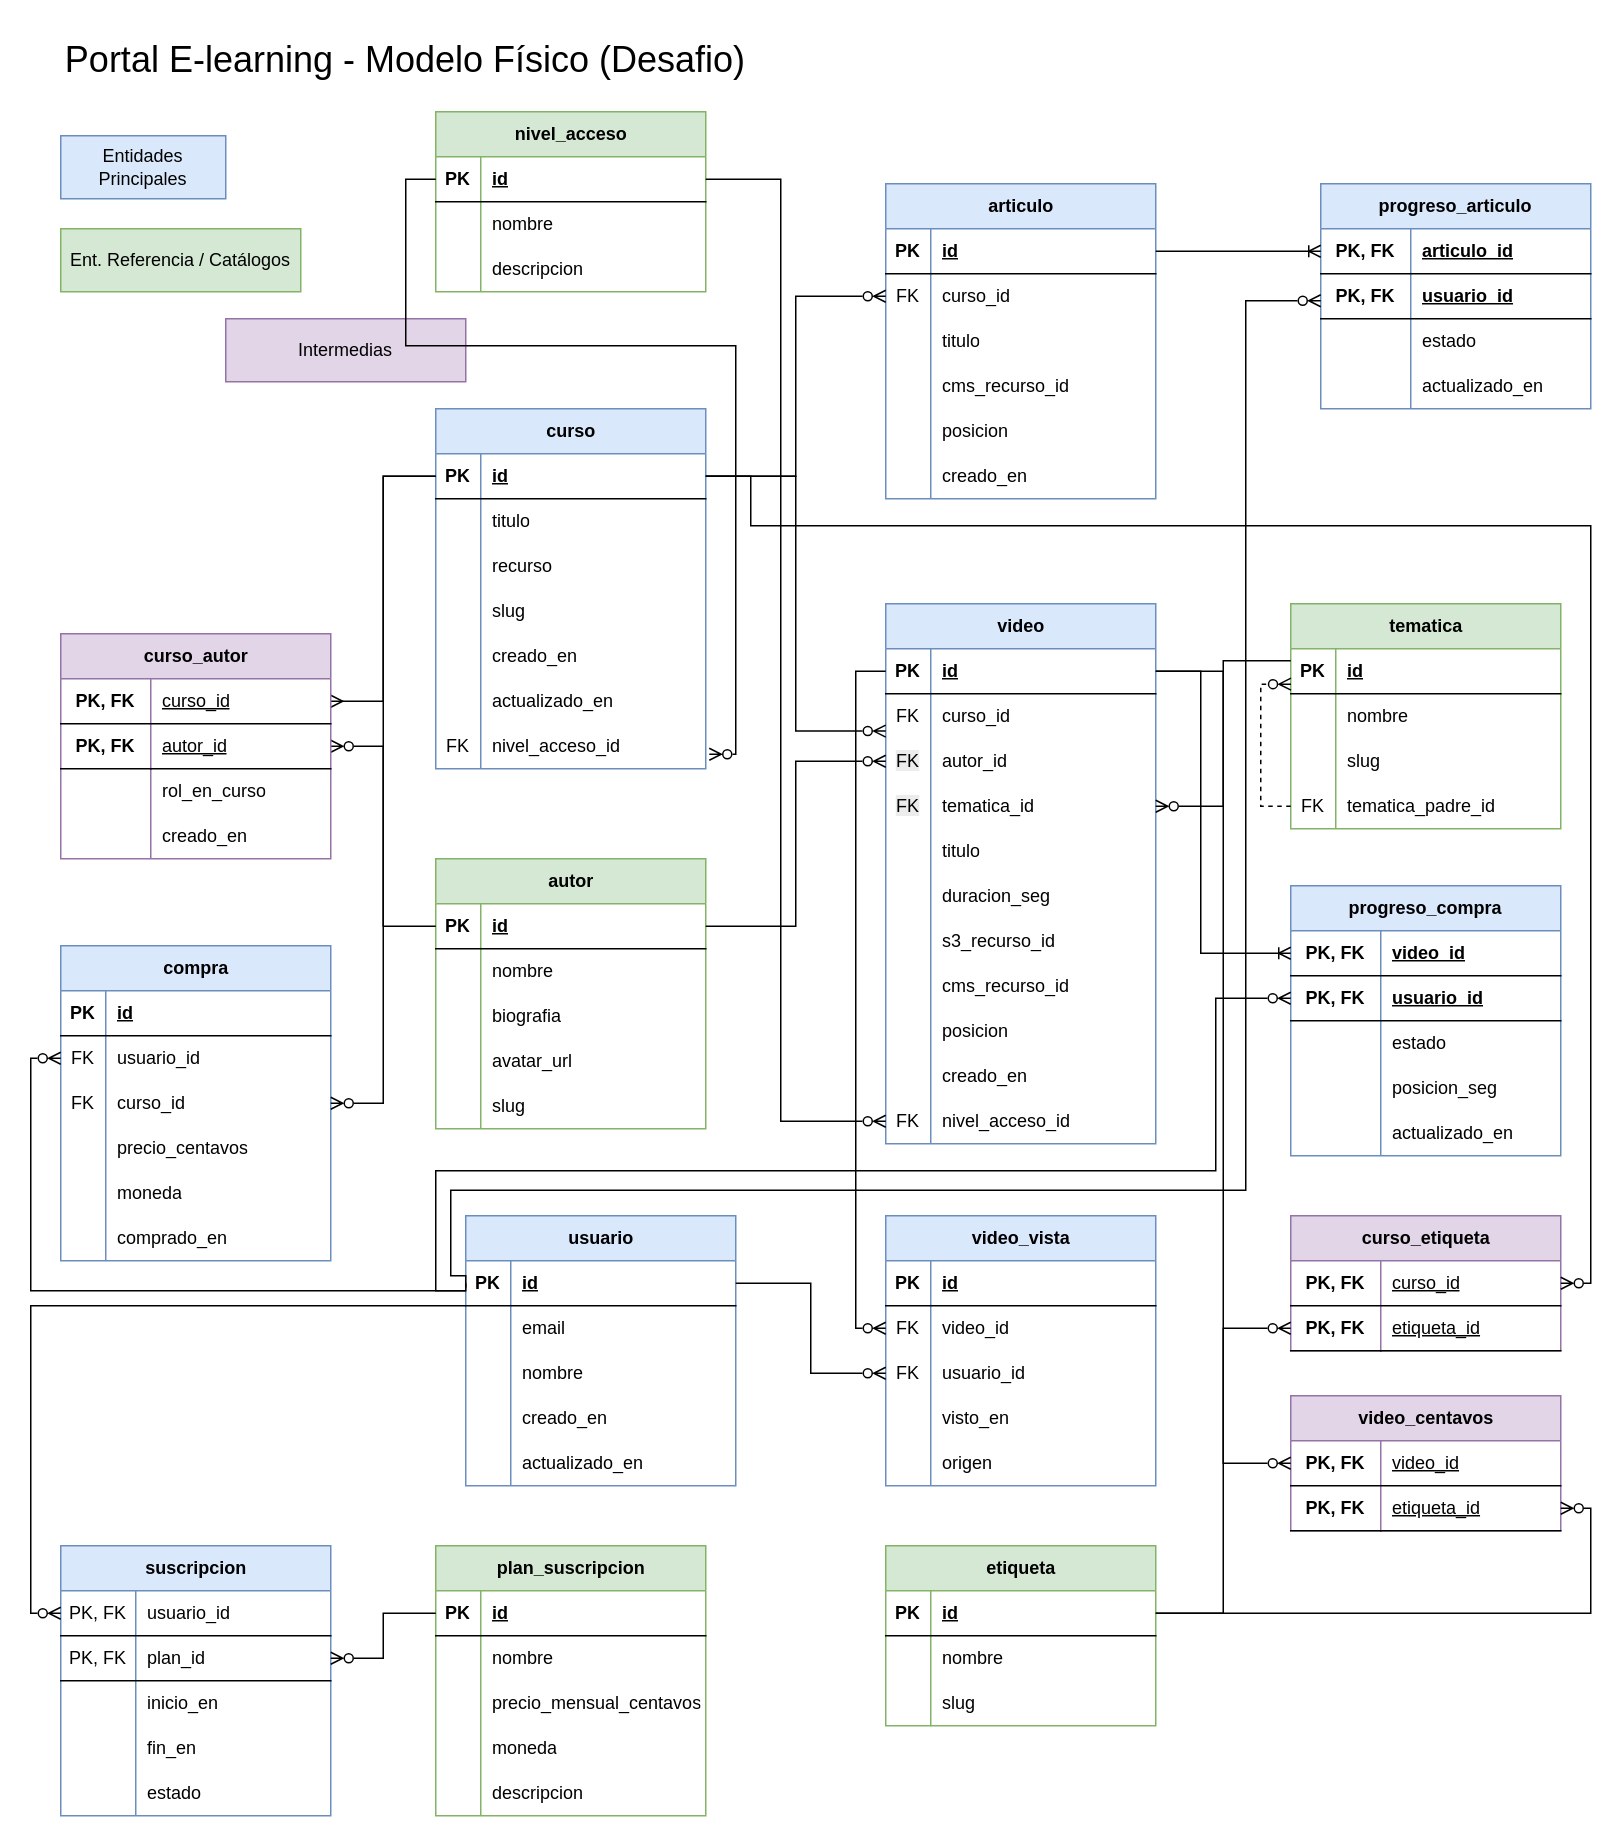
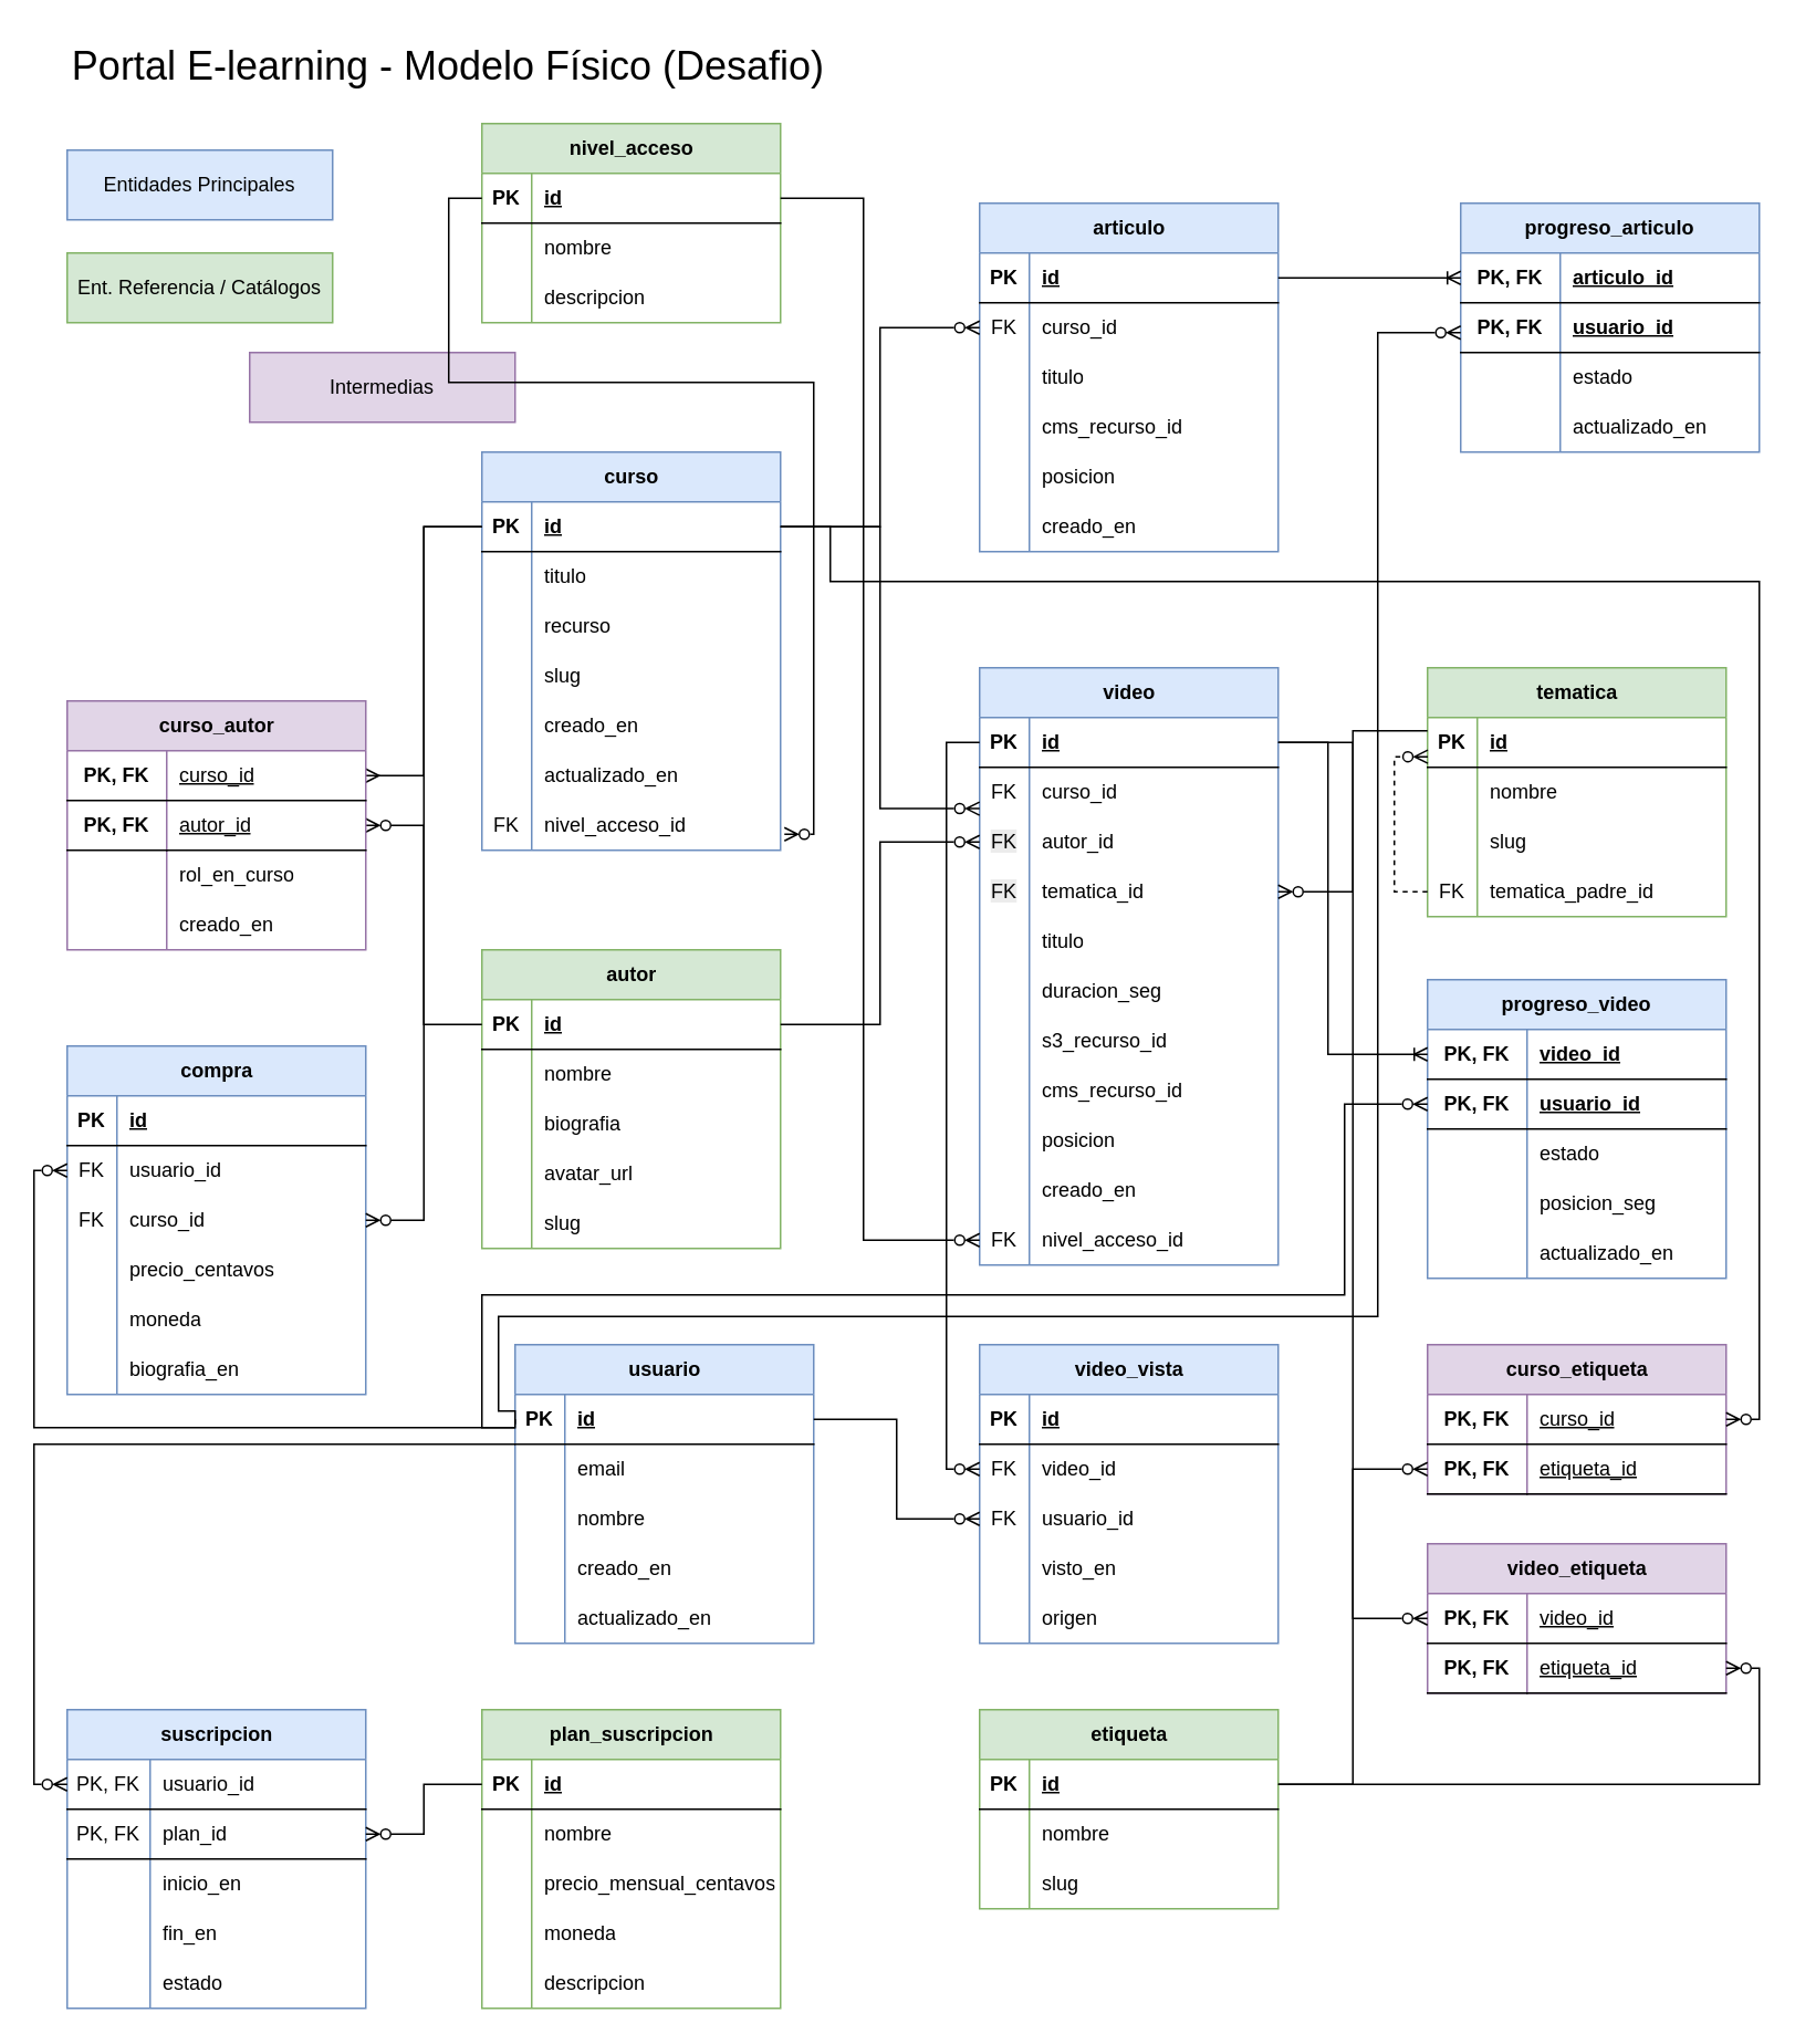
- <mxCell id="113" value="Entidades Principales" style="text;html=1;whiteSpace=wrap;strokeColor=#6c8ebf;fillColor=#dae8fc;align=center;verticalAlign=middle;rounded=0;" parent="1" vertex="1"><mxGeometry x="40" y="90" width="110" height="42" as="geometry" /></mxCell>
+ <mxCell id="113" value="Entidades Principales" style="text;html=1;whiteSpace=wrap;strokeColor=#6c8ebf;fillColor=#dae8fc;align=center;verticalAlign=middle;rounded=0;" parent="1" vertex="1"><mxGeometry x="40" y="90" width="160" height="42" as="geometry" /></mxCell>
- <mxCell id="180" value="&lt;span style=&quot;text-wrap-mode: nowrap;&quot;&gt;progreso_compra&lt;/span&gt;" style="shape=table;startSize=30;container=1;collapsible=1;childLayout=tableLayout;fixedRows=1;rowLines=0;fontStyle=1;align=center;resizeLast=1;html=1;whiteSpace=wrap;fillColor=#dae8fc;strokeColor=#6c8ebf;" vertex="1" parent="1"><mxGeometry x="860" y="590" width="180" height="180" as="geometry" /></mxCell>
+ <mxCell id="180" value="&lt;span style=&quot;text-wrap-mode: nowrap;&quot;&gt;progreso_video&lt;/span&gt;" style="shape=table;startSize=30;container=1;collapsible=1;childLayout=tableLayout;fixedRows=1;rowLines=0;fontStyle=1;align=center;resizeLast=1;html=1;whiteSpace=wrap;fillColor=#dae8fc;strokeColor=#6c8ebf;" vertex="1" parent="1"><mxGeometry x="860" y="590" width="180" height="180" as="geometry" /></mxCell>
- <mxCell id="179" value="comprado_en" style="shape=partialRectangle;connectable=0;fillColor=none;top=0;left=0;bottom=0;right=0;align=left;spacingLeft=6;overflow=hidden;whiteSpace=wrap;html=1;" vertex="1" parent="177"><mxGeometry x="30" width="150" height="30" as="geometry"><mxRectangle width="150" height="30" as="alternateBounds" /></mxGeometry></mxCell>
+ <mxCell id="179" value="biografia_en" style="shape=partialRectangle;connectable=0;fillColor=none;top=0;left=0;bottom=0;right=0;align=left;spacingLeft=6;overflow=hidden;whiteSpace=wrap;html=1;" vertex="1" parent="177"><mxGeometry x="30" width="150" height="30" as="geometry"><mxRectangle width="150" height="30" as="alternateBounds" /></mxGeometry></mxCell>
- <mxCell id="271" value="video_centavos" style="shape=table;startSize=30;container=1;collapsible=1;childLayout=tableLayout;fixedRows=1;rowLines=0;fontStyle=1;align=center;resizeLast=1;html=1;fillColor=#e1d5e7;strokeColor=#9673a6;" vertex="1" parent="1"><mxGeometry x="860" y="930" width="180" height="90" as="geometry" /></mxCell>
+ <mxCell id="271" value="video_etiqueta" style="shape=table;startSize=30;container=1;collapsible=1;childLayout=tableLayout;fixedRows=1;rowLines=0;fontStyle=1;align=center;resizeLast=1;html=1;fillColor=#e1d5e7;strokeColor=#9673a6;" vertex="1" parent="1"><mxGeometry x="860" y="930" width="180" height="90" as="geometry" /></mxCell>
